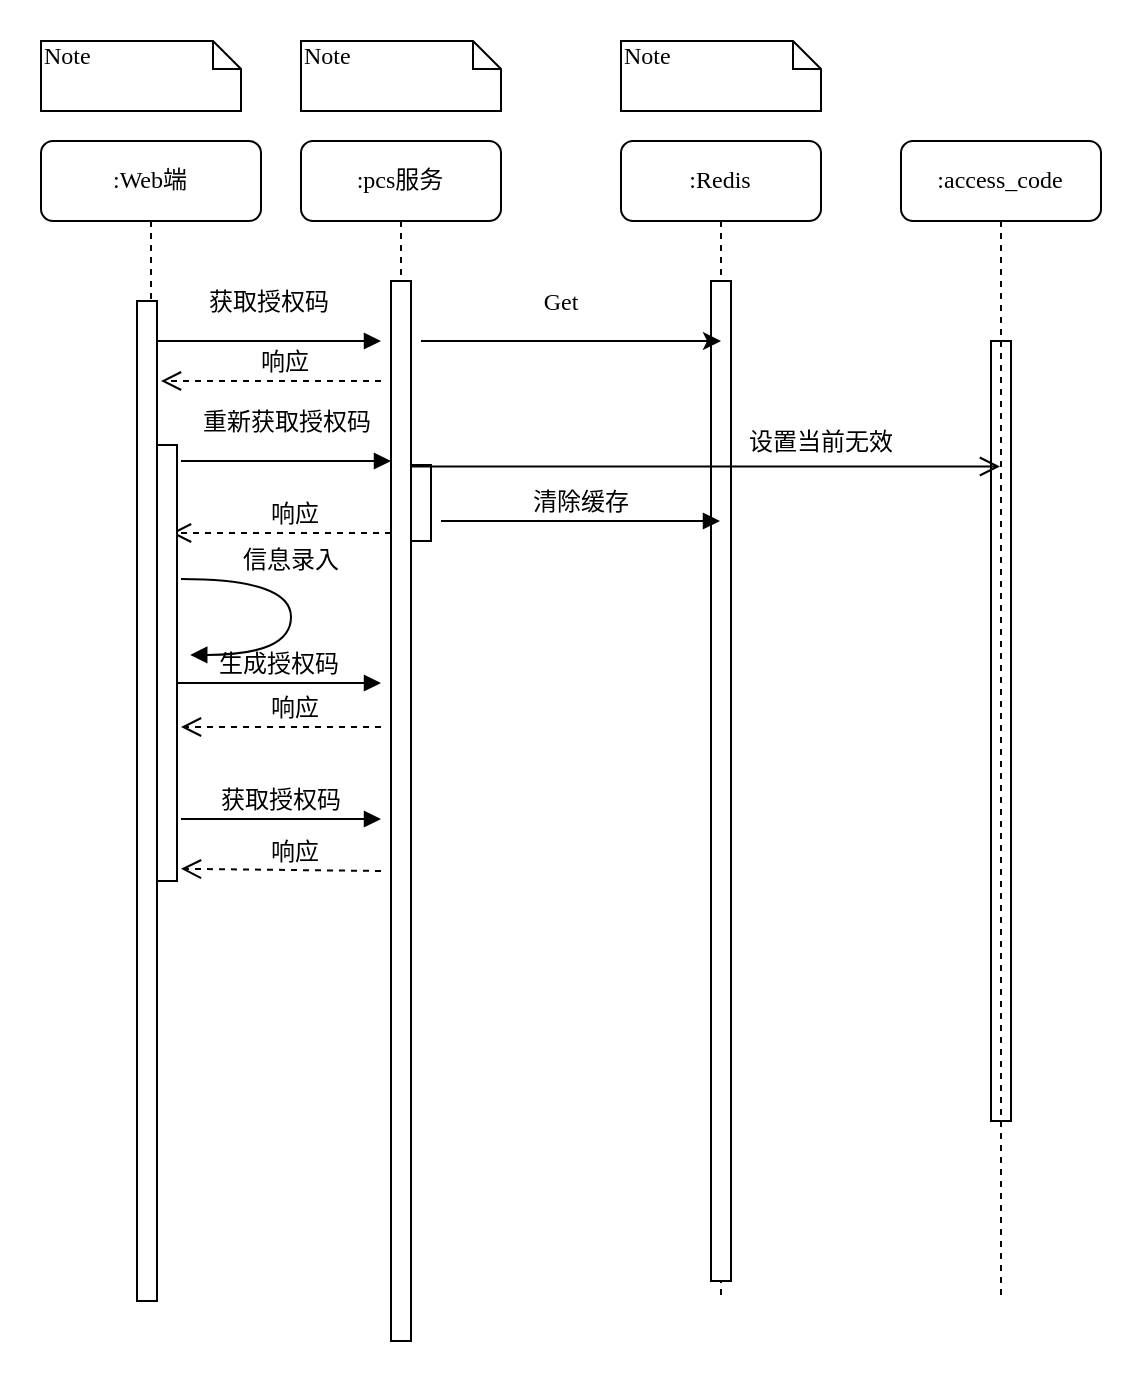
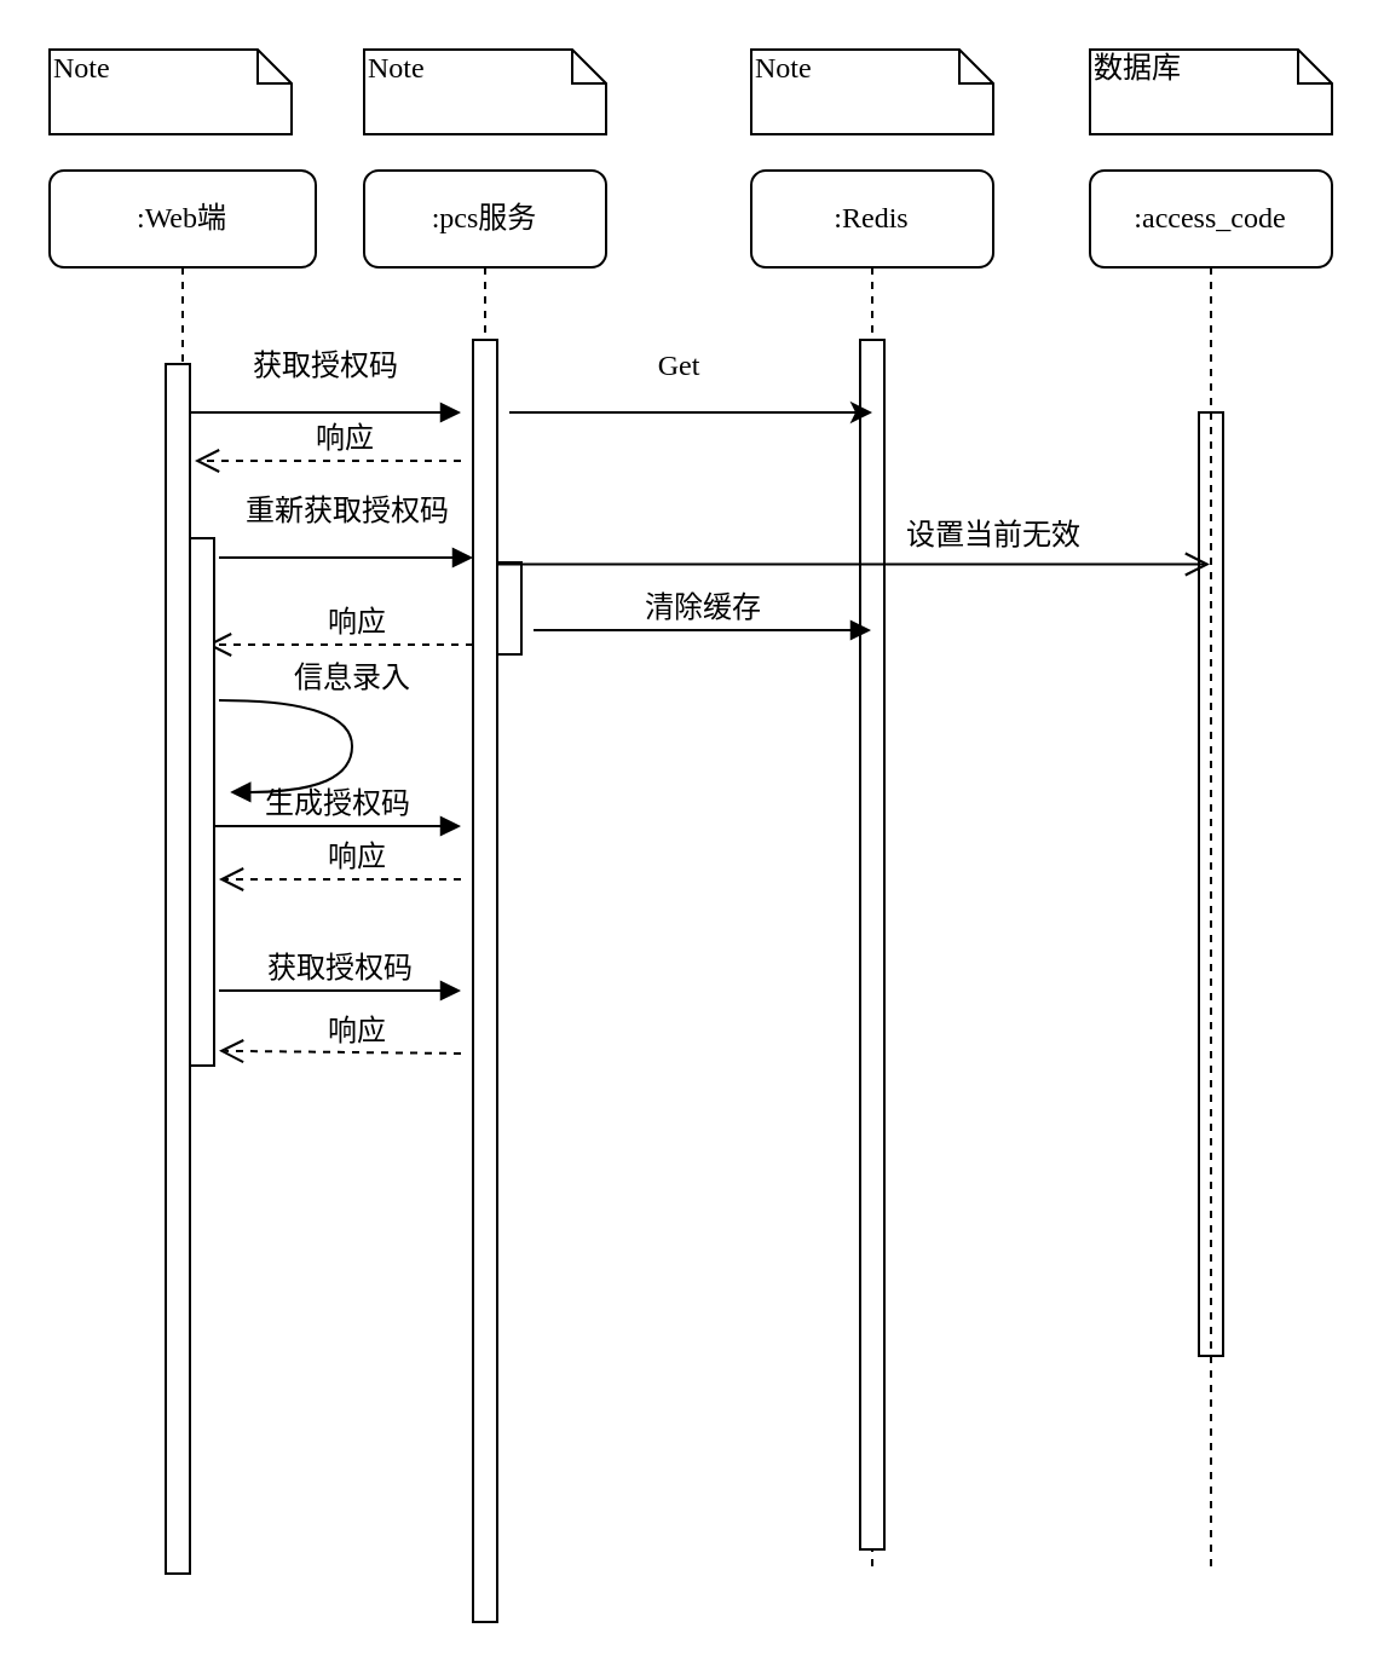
+ <mxCell id="23" value="数据库" style="shape=note;whiteSpace=wrap;html=1;size=14;verticalAlign=top;align=left;spacingTop=-6;rounded=0;shadow=0;comic=0;labelBackgroundColor=none;strokeWidth=1;fontFamily=Verdana;fontSize=12" parent="1" vertex="1"><mxGeometry x="450" y="20" width="100" height="35" as="geometry" /></mxCell>
